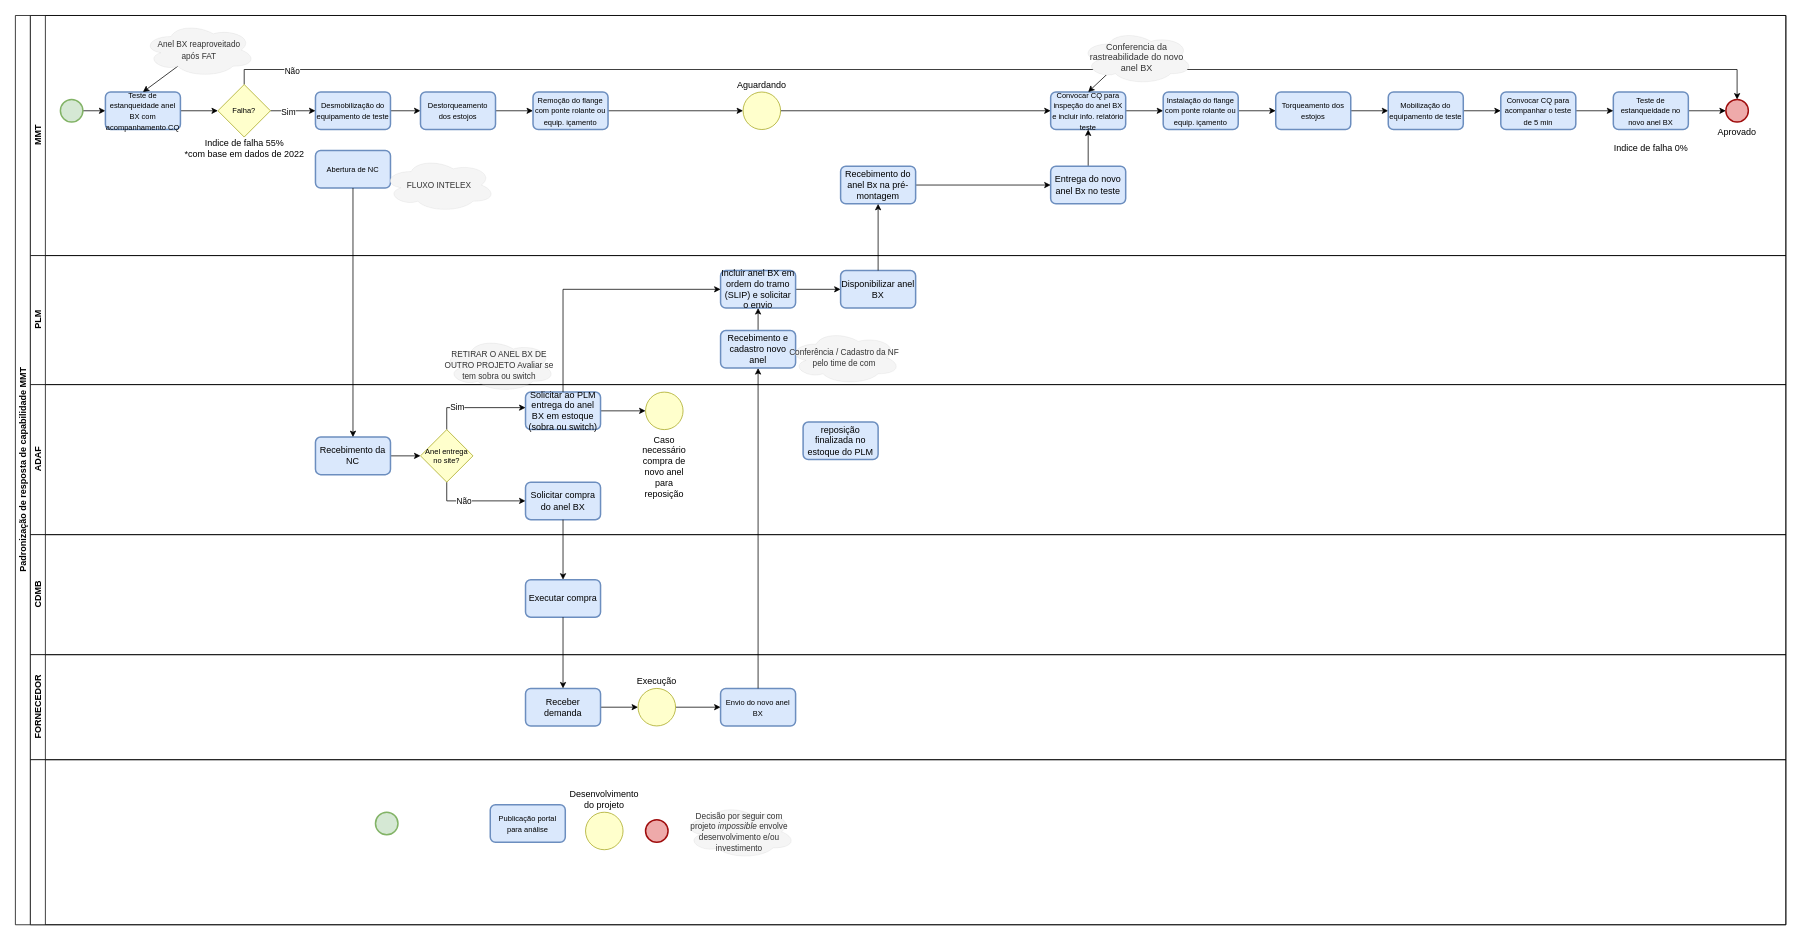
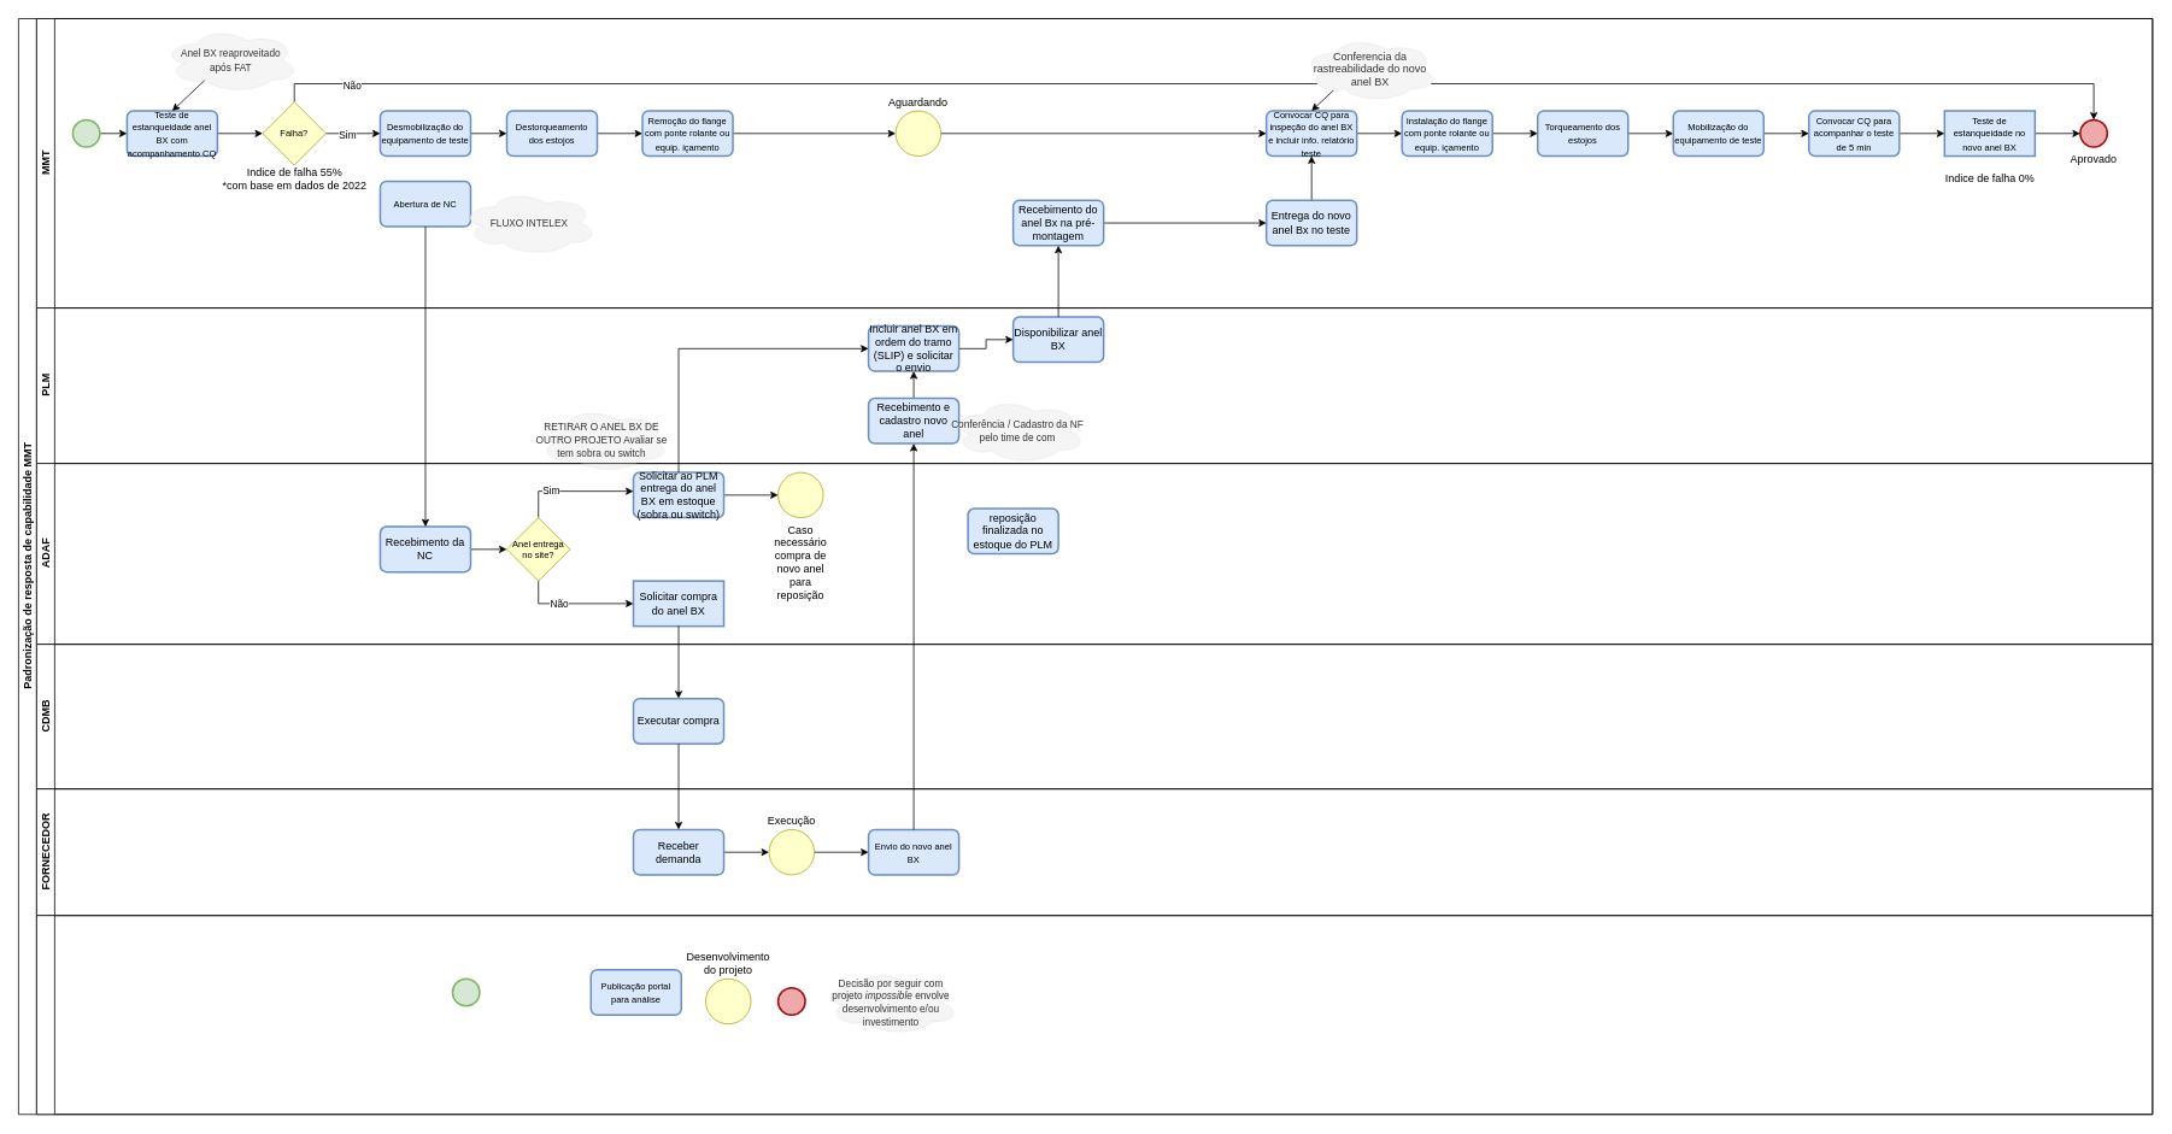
- <mxCell id="16" value="&lt;span style=&quot;font-size: 11px;&quot;&gt;Anel BX reaproveitado &lt;br&gt;após FAT&lt;/span&gt;" style="ellipse;shape=cloud;whiteSpace=wrap;html=1;fillColor=#f5f5f5;fontColor=#333333;strokeColor=#666666;shadow=0;strokeWidth=0;" vertex="1" parent="3"><mxGeometry x="150" y="10" width="150" height="72" as="geometry" /></mxCell>
+ <mxCell id="16" value="&lt;span style=&quot;font-size: 11px;&quot;&gt;Anel BX reaproveitado &lt;br&gt;após FAT&lt;/span&gt;" style="ellipse;shape=cloud;whiteSpace=wrap;html=1;fillColor=#f5f5f5;fontColor=#333333;strokeColor=#666666;shadow=0;strokeWidth=0;" vertex="1" parent="3"><mxGeometry x="140" y="10" width="150" height="72" as="geometry" /></mxCell>
- <mxCell id="37" value="&lt;span style=&quot;font-size: 10px;&quot;&gt;Teste de estanqueidade no novo anel BX&lt;br&gt;&lt;/span&gt;" style="rounded=1;whiteSpace=wrap;html=1;absoluteArcSize=1;arcSize=14;strokeWidth=2;fillColor=#dae8fc;strokeColor=#6c8ebf;" vertex="1" parent="3"><mxGeometry x="2110" y="102" width="100" height="50" as="geometry" /></mxCell>
+ <mxCell id="37" value="&lt;span style=&quot;font-size: 10px;&quot;&gt;Teste de estanqueidade no novo anel BX&lt;br&gt;&lt;/span&gt;" style="whiteSpace=wrap;html=1;absoluteArcSize=1;arcSize=14;strokeWidth=2;fillColor=#dae8fc;strokeColor=#6c8ebf;rounded=0;" vertex="1" parent="3"><mxGeometry x="2110" y="102" width="100" height="50" as="geometry" /></mxCell>
- <mxCell id="49" value="Disponibilizar anel BX" style="rounded=1;whiteSpace=wrap;html=1;absoluteArcSize=1;arcSize=14;strokeWidth=2;fillColor=#dae8fc;strokeColor=#6c8ebf;" vertex="1" parent="46"><mxGeometry x="1080" y="20" width="100" height="50" as="geometry" /></mxCell>
+ <mxCell id="49" value="Disponibilizar anel BX" style="rounded=1;whiteSpace=wrap;html=1;absoluteArcSize=1;arcSize=14;strokeWidth=2;fillColor=#dae8fc;strokeColor=#6c8ebf;" vertex="1" parent="46"><mxGeometry x="1080" y="10" width="100" height="50" as="geometry" /></mxCell>
- <mxCell id="64" value="Solicitar compra do anel BX" style="rounded=1;whiteSpace=wrap;html=1;absoluteArcSize=1;arcSize=14;strokeWidth=2;fillColor=#dae8fc;strokeColor=#6c8ebf;" vertex="1" parent="54"><mxGeometry x="660" y="130" width="100" height="50" as="geometry" /></mxCell>
+ <mxCell id="64" value="Solicitar compra do anel BX" style="whiteSpace=wrap;html=1;absoluteArcSize=1;arcSize=14;strokeWidth=2;fillColor=#dae8fc;strokeColor=#6c8ebf;rounded=0;" vertex="1" parent="54"><mxGeometry x="660" y="130" width="100" height="50" as="geometry" /></mxCell>
